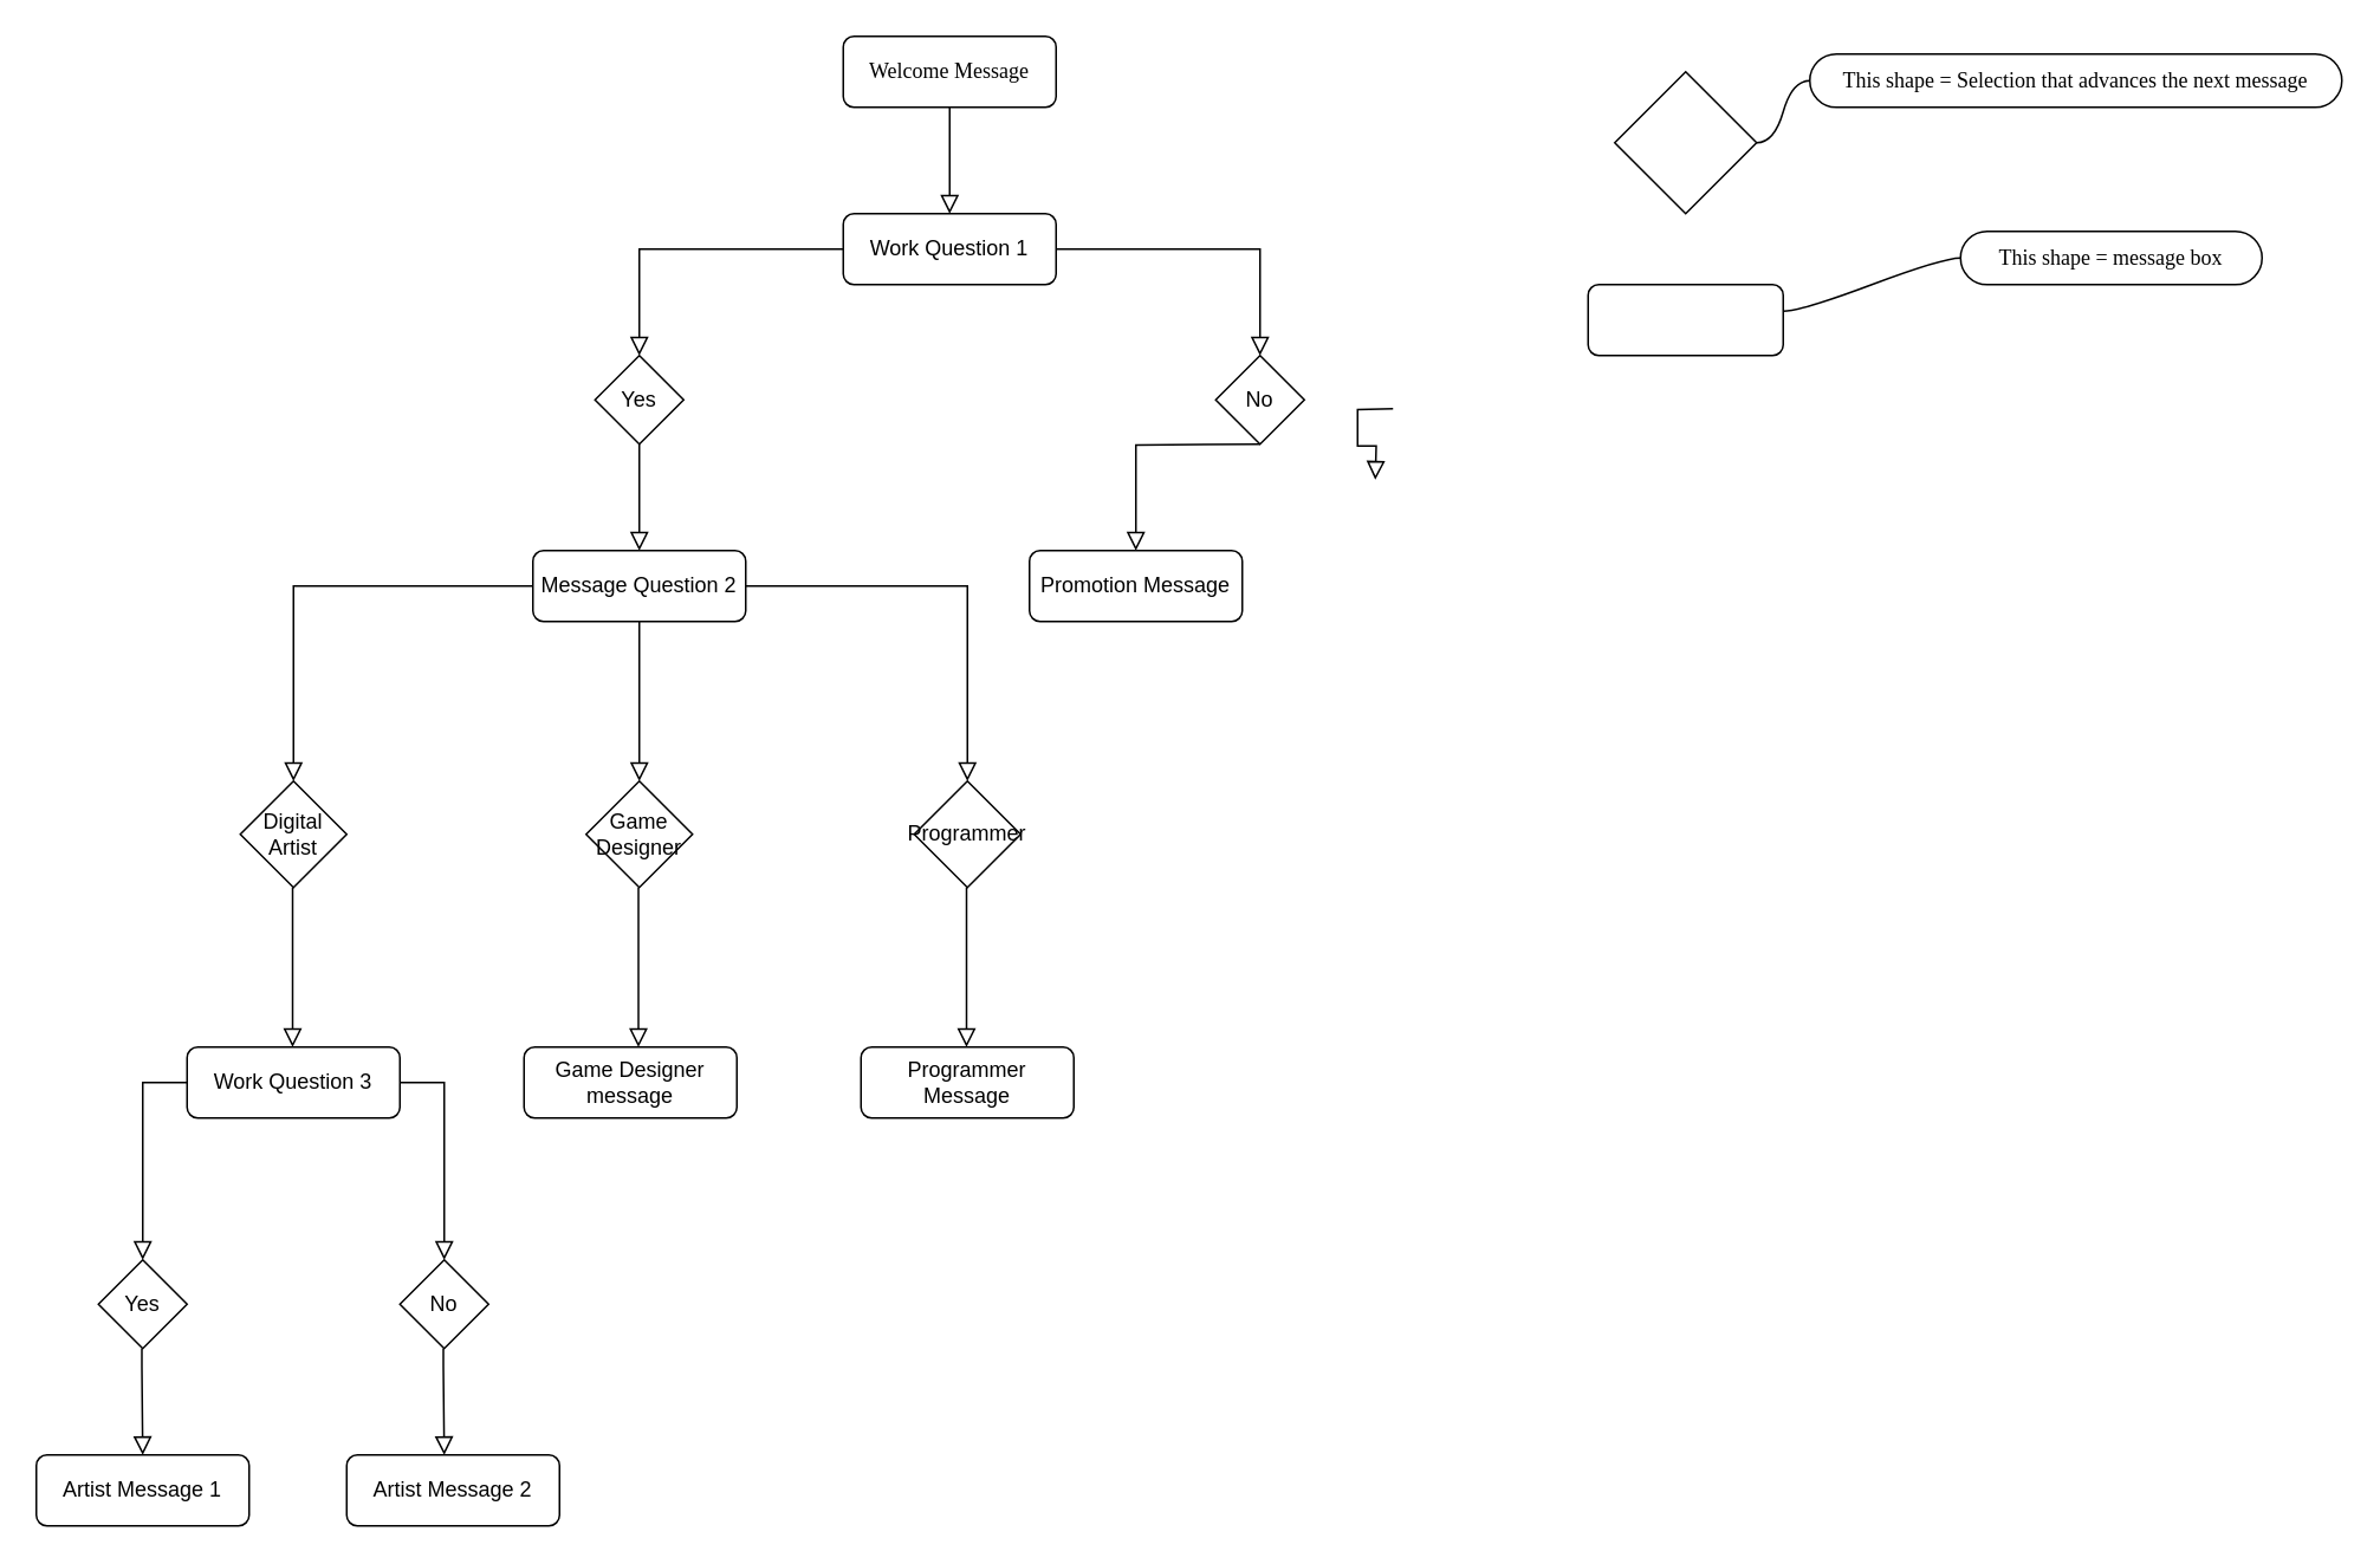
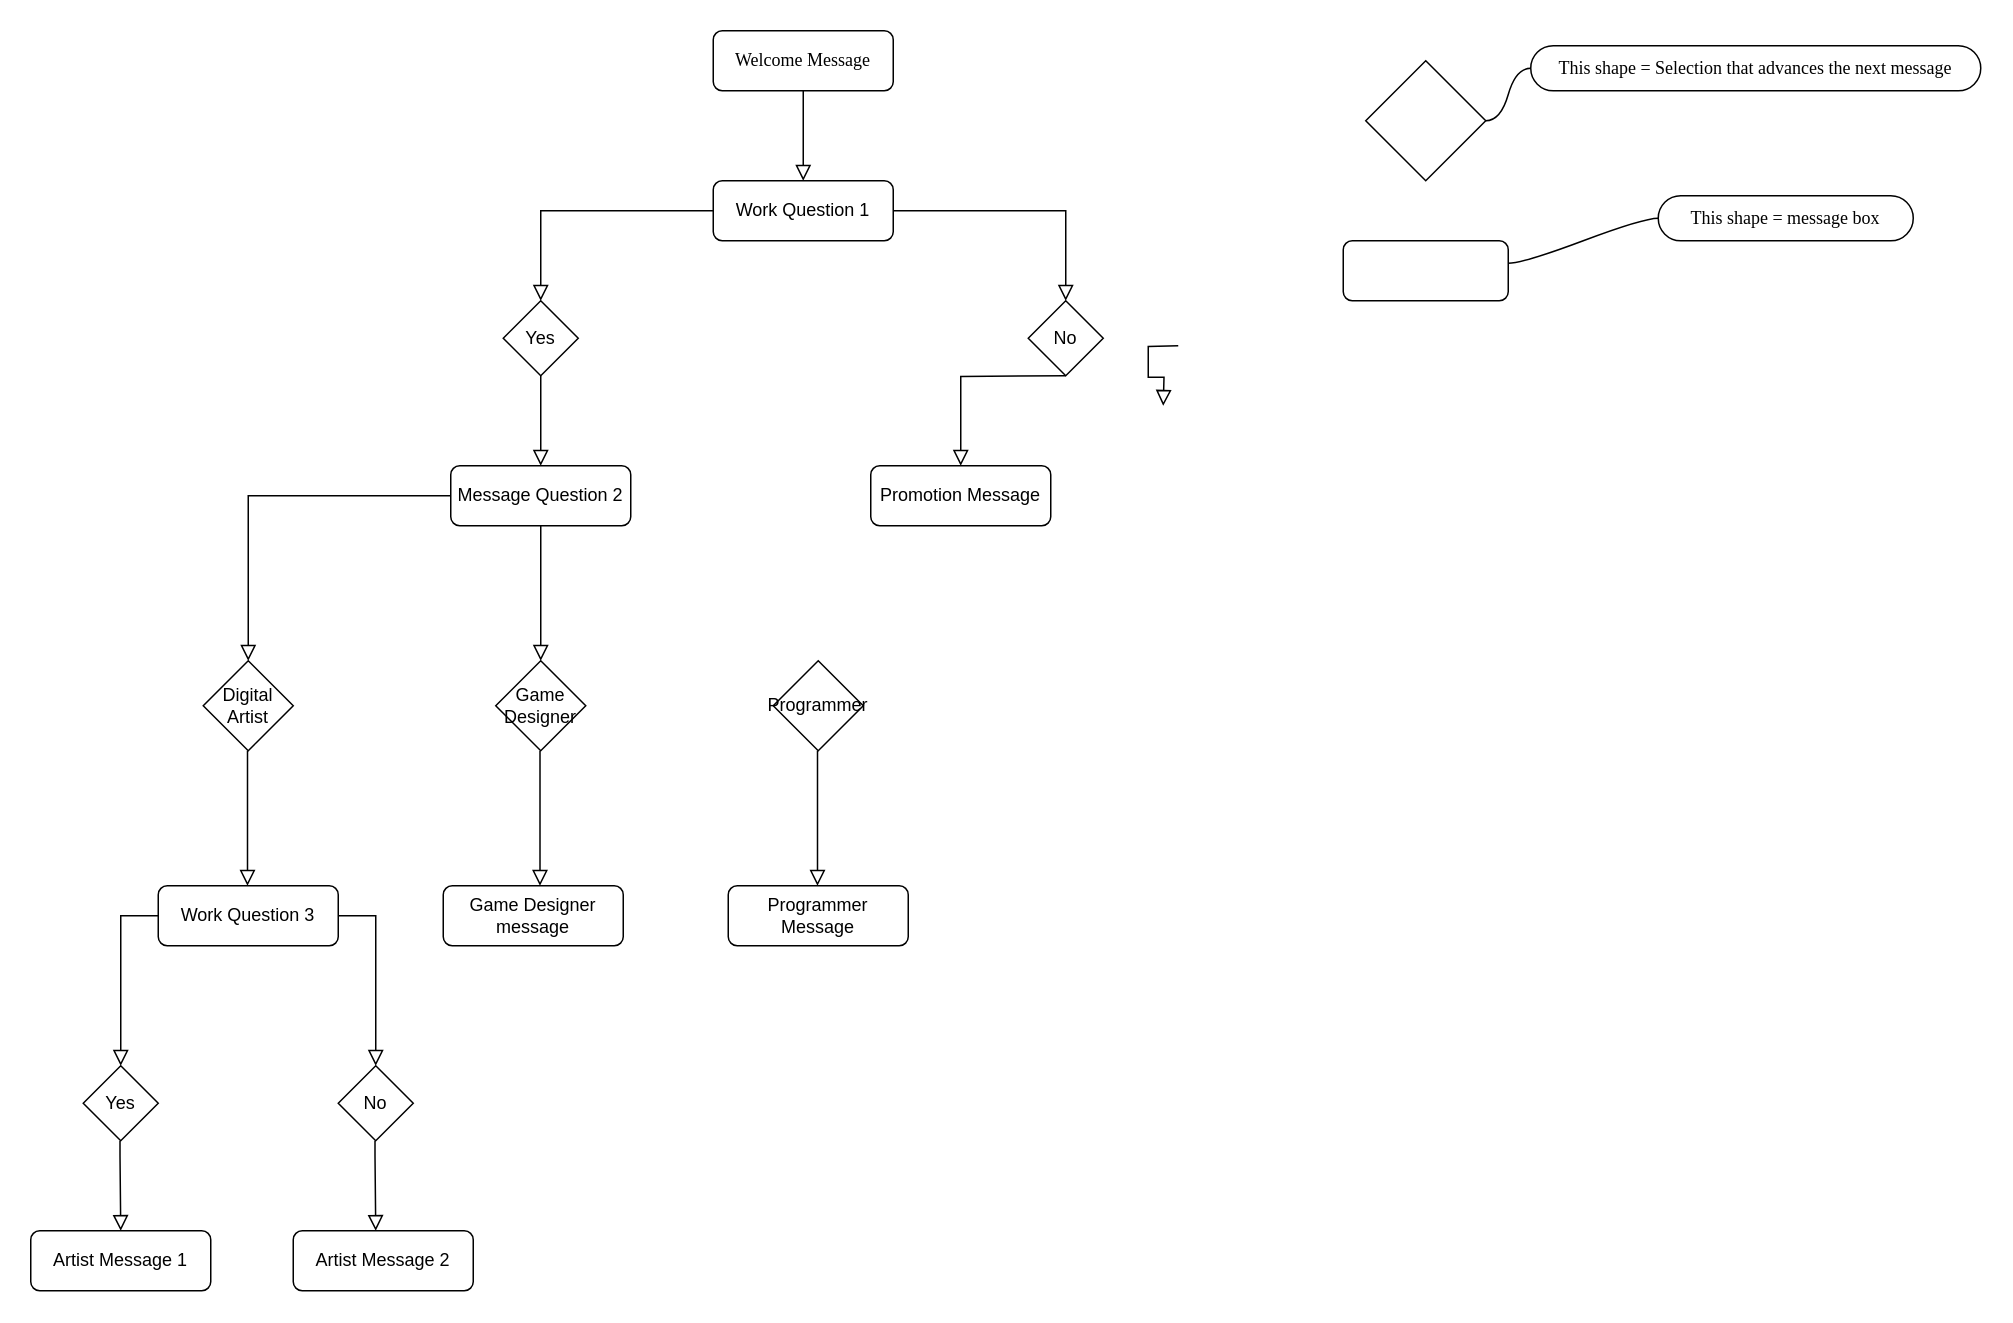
- <mxCell id="22" value="" style="rounded=0;html=1;jettySize=auto;orthogonalLoop=1;fontSize=11;endArrow=block;endFill=0;endSize=8;strokeWidth=1;shadow=0;labelBackgroundColor=none;edgeStyle=orthogonalEdgeStyle;exitX=1;exitY=0.5;exitDx=0;exitDy=0;entryX=0.5;entryY=0;entryDx=0;entryDy=0;" edge="1" parent="1" source="17" target="26"><mxGeometry relative="1" as="geometry"><mxPoint x="455" y="340" as="sourcePoint" /><mxPoint x="575" y="410" as="targetPoint" /><Array as="points"><mxPoint x="545" y="330" /><mxPoint x="545" y="440" /></Array></mxGeometry></mxCell>
